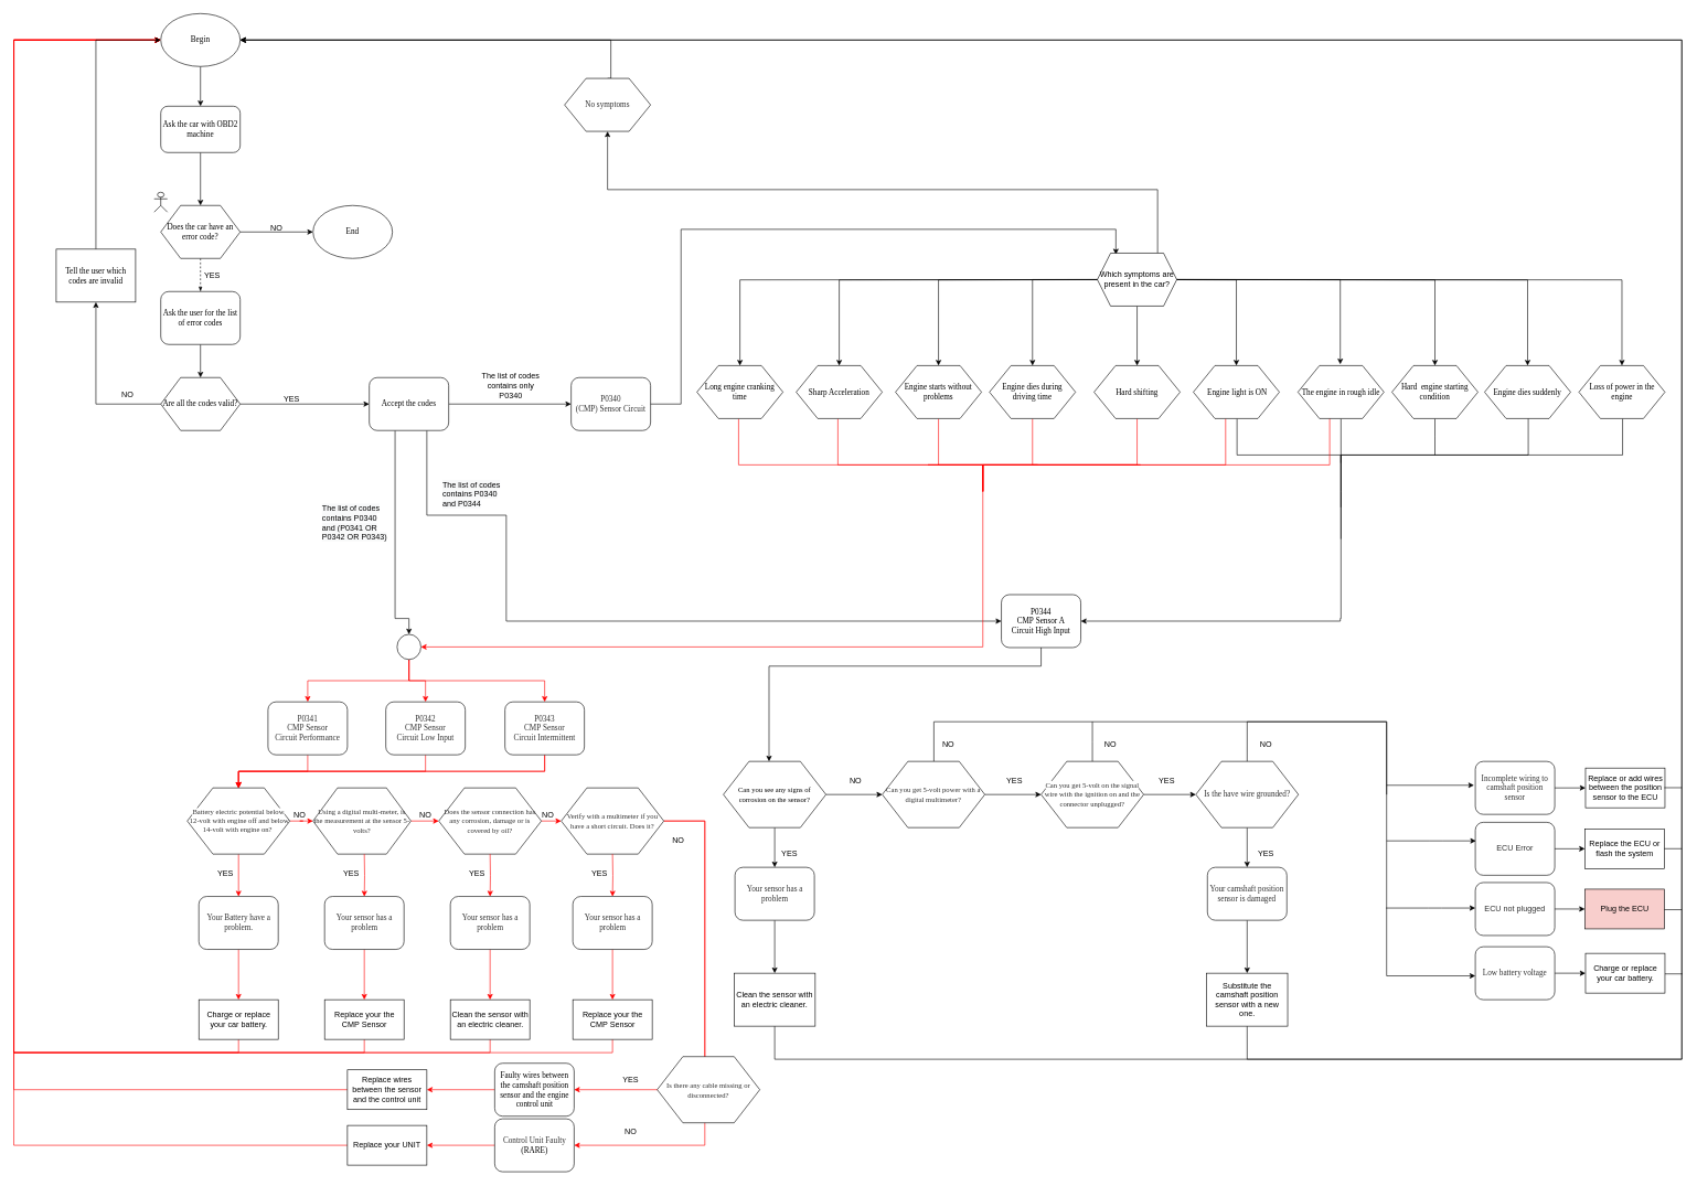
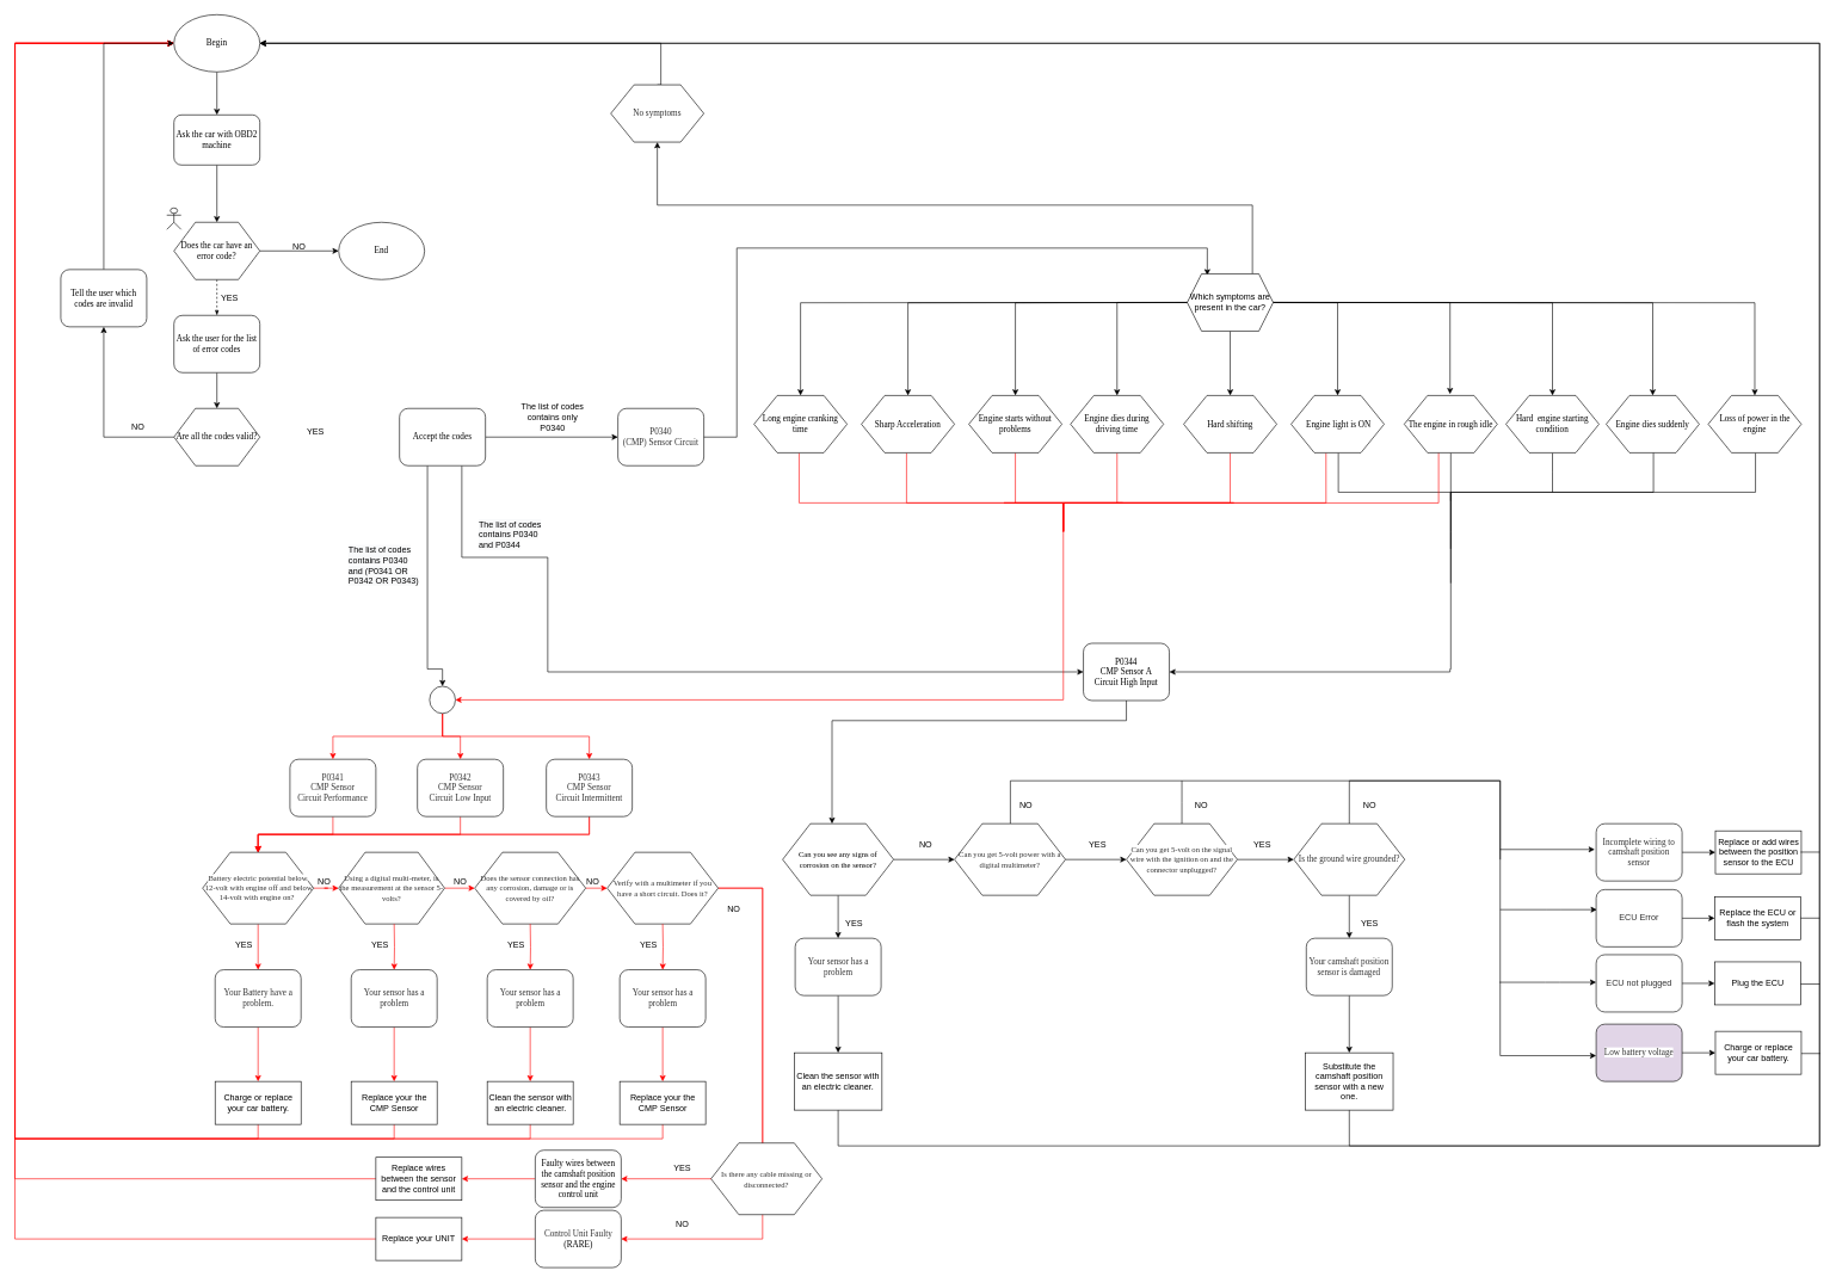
- <mxCell id="149" value="Tell the user which codes are invalid" style="whiteSpace=wrap;html=1;shadow=0;labelBackgroundColor=none;strokeWidth=1;fontFamily=Verdana;fontSize=12;align=center;rounded=0;" vertex="1" parent="1"><mxGeometry x="84" y="376" width="120" height="80" as="geometry" /></mxCell>
+ <mxCell id="149" value="Tell the user which codes are invalid" style="rounded=1;whiteSpace=wrap;html=1;shadow=0;labelBackgroundColor=none;strokeWidth=1;fontFamily=Verdana;fontSize=12;align=center;" vertex="1" parent="1"><mxGeometry x="84" y="376" width="120" height="80" as="geometry" /></mxCell>
- <mxCell id="7" style="edgeStyle=orthogonalEdgeStyle;rounded=0;orthogonalLoop=1;jettySize=auto;html=1;exitX=1;exitY=0.5;exitDx=0;exitDy=0;entryX=0;entryY=0.5;entryDx=0;entryDy=0;" parent="1" source="9" target="28" edge="1"><mxGeometry relative="1" as="geometry" /></mxCell>
- <mxCell id="70" value="&lt;p&gt;&lt;span style=&quot;color: rgb(48 , 48 , 48)&quot;&gt;Is the have wire grounded?&lt;/span&gt;&lt;/p&gt;" style="shape=hexagon;perimeter=hexagonPerimeter;whiteSpace=wrap;html=1;rounded=0;shadow=0;labelBackgroundColor=none;strokeWidth=1;fontFamily=Verdana;fontSize=12;align=center;" parent="1" vertex="1"><mxGeometry x="1805.75" y="1150" width="155" height="100" as="geometry" /></mxCell>
+ <mxCell id="70" value="&lt;p&gt;&lt;span style=&quot;color: rgb(48 , 48 , 48)&quot;&gt;Is the ground wire grounded?&lt;/span&gt;&lt;/p&gt;" style="shape=hexagon;perimeter=hexagonPerimeter;whiteSpace=wrap;html=1;rounded=0;shadow=0;labelBackgroundColor=none;strokeWidth=1;fontFamily=Verdana;fontSize=12;align=center;" parent="1" vertex="1"><mxGeometry x="1805.75" y="1150" width="155" height="100" as="geometry" /></mxCell>
- <mxCell id="170" value="Plug the ECU" style="rounded=0;whiteSpace=wrap;html=1;fillColor=#f8cecc;" vertex="1" parent="1"><mxGeometry x="2393.5" y="1343" width="120" height="60" as="geometry" /></mxCell>
+ <mxCell id="170" value="Plug the ECU" style="rounded=0;whiteSpace=wrap;html=1;" vertex="1" parent="1"><mxGeometry x="2393.5" y="1343" width="120" height="60" as="geometry" /></mxCell>
- <mxCell id="93" value="&lt;span style=&quot;background-color: rgb(255 , 255 , 255) ; color: rgb(48 , 48 , 48)&quot;&gt;&lt;font style=&quot;font-size: 12px&quot;&gt;Low battery voltage&lt;/font&gt;&lt;/span&gt;" style="rounded=1;whiteSpace=wrap;html=1;shadow=0;labelBackgroundColor=none;strokeWidth=1;fontFamily=Verdana;fontSize=12;align=center;" parent="1" vertex="1"><mxGeometry x="2228" y="1430" width="120" height="80" as="geometry" /></mxCell>
+ <mxCell id="93" value="&lt;span style=&quot;background-color: rgb(255 , 255 , 255) ; color: rgb(48 , 48 , 48)&quot;&gt;&lt;font style=&quot;font-size: 12px&quot;&gt;Low battery voltage&lt;/font&gt;&lt;/span&gt;" style="rounded=1;whiteSpace=wrap;html=1;shadow=0;labelBackgroundColor=none;strokeWidth=1;fontFamily=Verdana;fontSize=12;align=center;fillColor=#e1d5e7;" parent="1" vertex="1"><mxGeometry x="2228" y="1430" width="120" height="80" as="geometry" /></mxCell>
